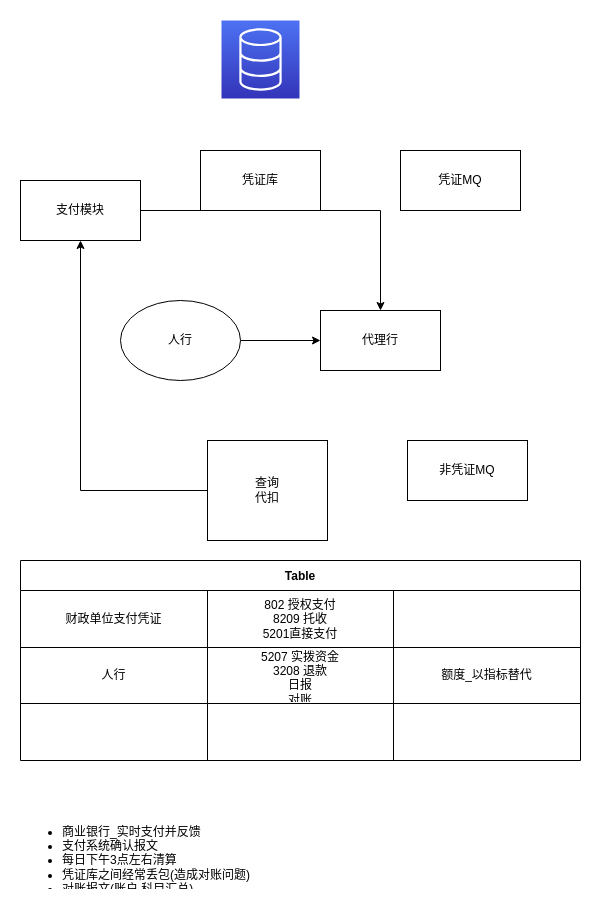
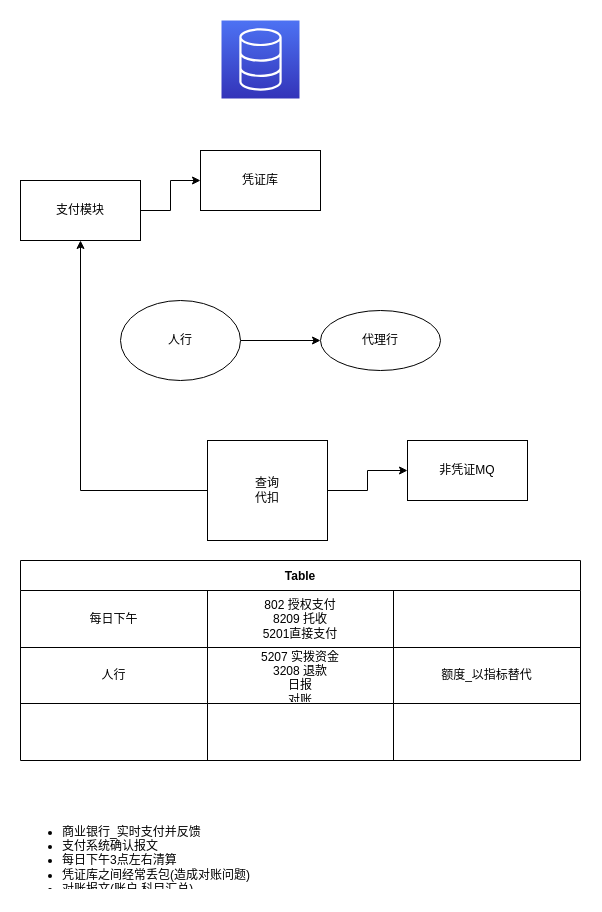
- <mxCell id="6" value="凭证MQ" style="whiteSpace=wrap;html=1;rounded=0;" vertex="1" parent="1"><mxGeometry x="400" y="150" width="120" height="60" as="geometry" /></mxCell>
- <mxCell id="3" value="" style="edgeStyle=orthogonalEdgeStyle;rounded=0;orthogonalLoop=1;jettySize=auto;html=1;" edge="1" parent="1" source="4" target="13"><mxGeometry relative="1" as="geometry" /></mxCell>
+ <mxCell id="3" value="" style="edgeStyle=orthogonalEdgeStyle;rounded=0;orthogonalLoop=1;jettySize=auto;html=1;" edge="1" parent="1" source="4" target="5"><mxGeometry relative="1" as="geometry" /></mxCell>
- <mxCell id="13" value="代理行" style="whiteSpace=wrap;html=1;" vertex="1" parent="1"><mxGeometry x="320" y="310" width="120" height="60" as="geometry" /></mxCell>
+ <mxCell id="13" value="代理行" style="ellipse;whiteSpace=wrap;html=1;" vertex="1" parent="1"><mxGeometry x="320" y="310" width="120" height="60" as="geometry" /></mxCell>
+ <mxCell id="8" value="" style="edgeStyle=orthogonalEdgeStyle;rounded=0;orthogonalLoop=1;jettySize=auto;html=1;" edge="1" parent="1" source="9" target="10"><mxGeometry relative="1" as="geometry" /></mxCell>
- <mxCell id="16" value="财政单位支付凭证" style="shape=partialRectangle;html=1;whiteSpace=wrap;connectable=0;fillColor=none;top=0;left=0;bottom=0;right=0;overflow=hidden;" vertex="1" parent="15"><mxGeometry width="187" height="57" as="geometry"><mxRectangle width="187" height="57" as="alternateBounds" /></mxGeometry></mxCell>
+ <mxCell id="16" value="每日下午" style="shape=partialRectangle;html=1;whiteSpace=wrap;connectable=0;fillColor=none;top=0;left=0;bottom=0;right=0;overflow=hidden;" vertex="1" parent="15"><mxGeometry width="187" height="57" as="geometry"><mxRectangle width="187" height="57" as="alternateBounds" /></mxGeometry></mxCell>
